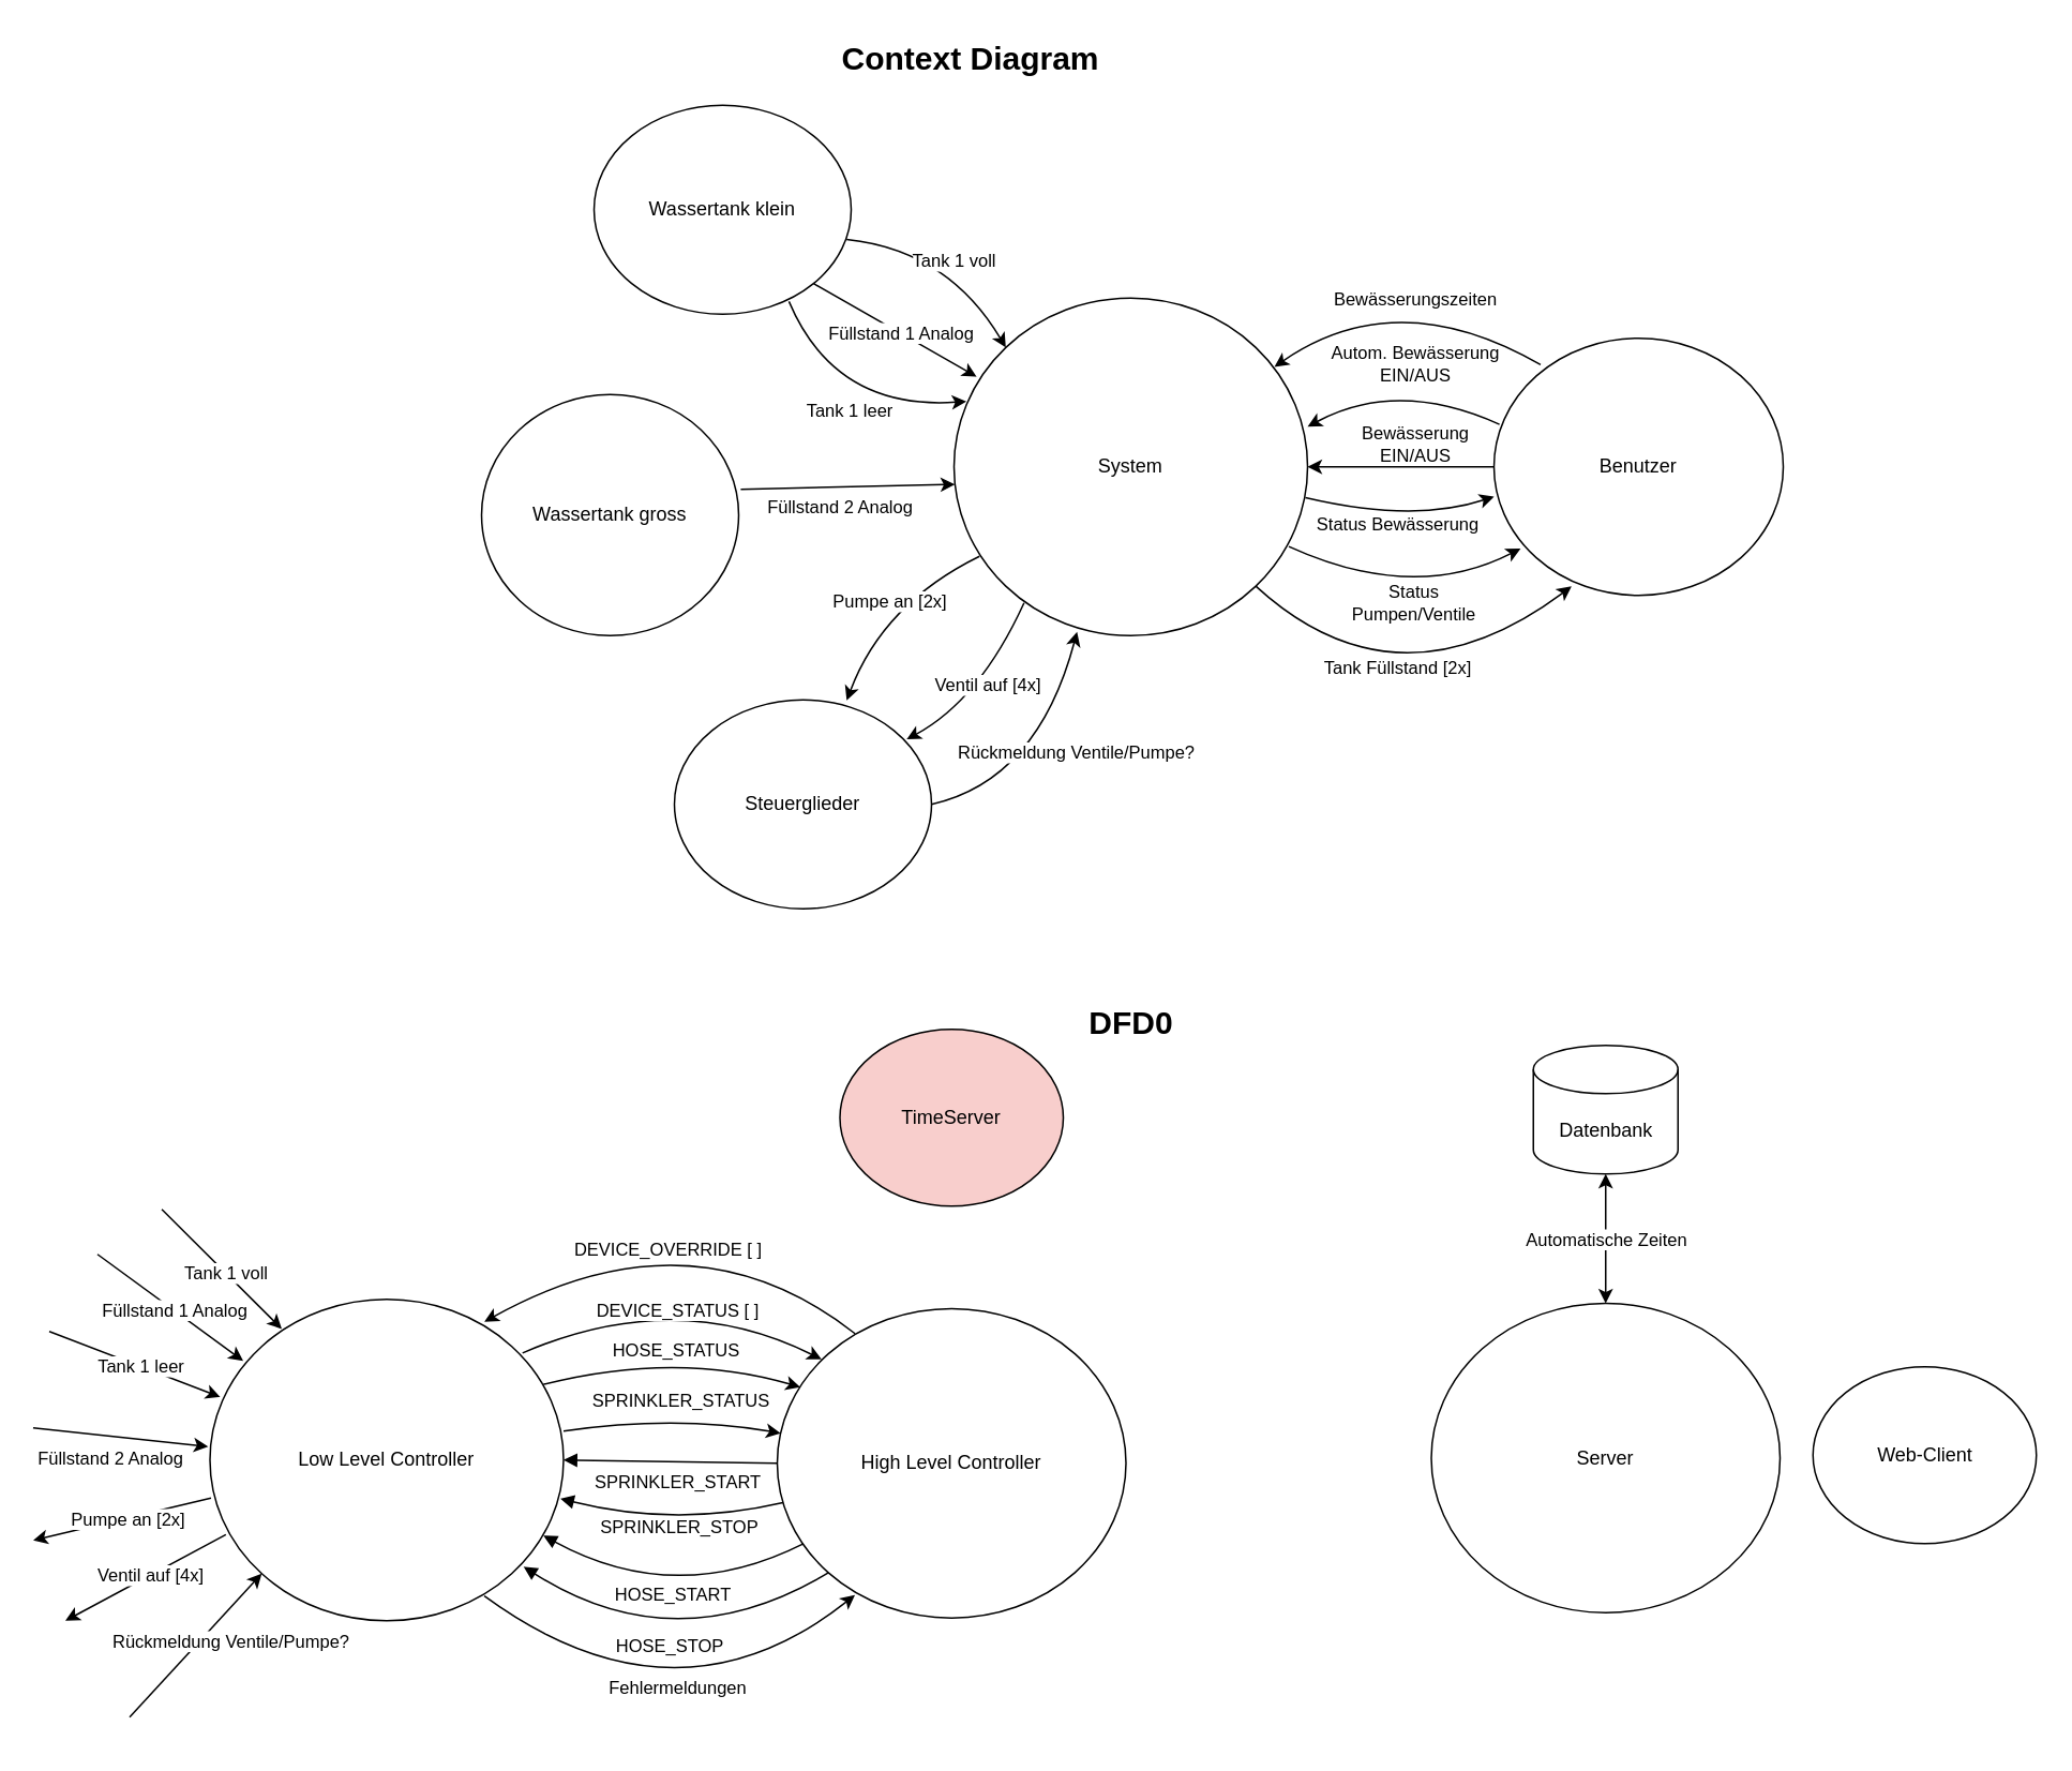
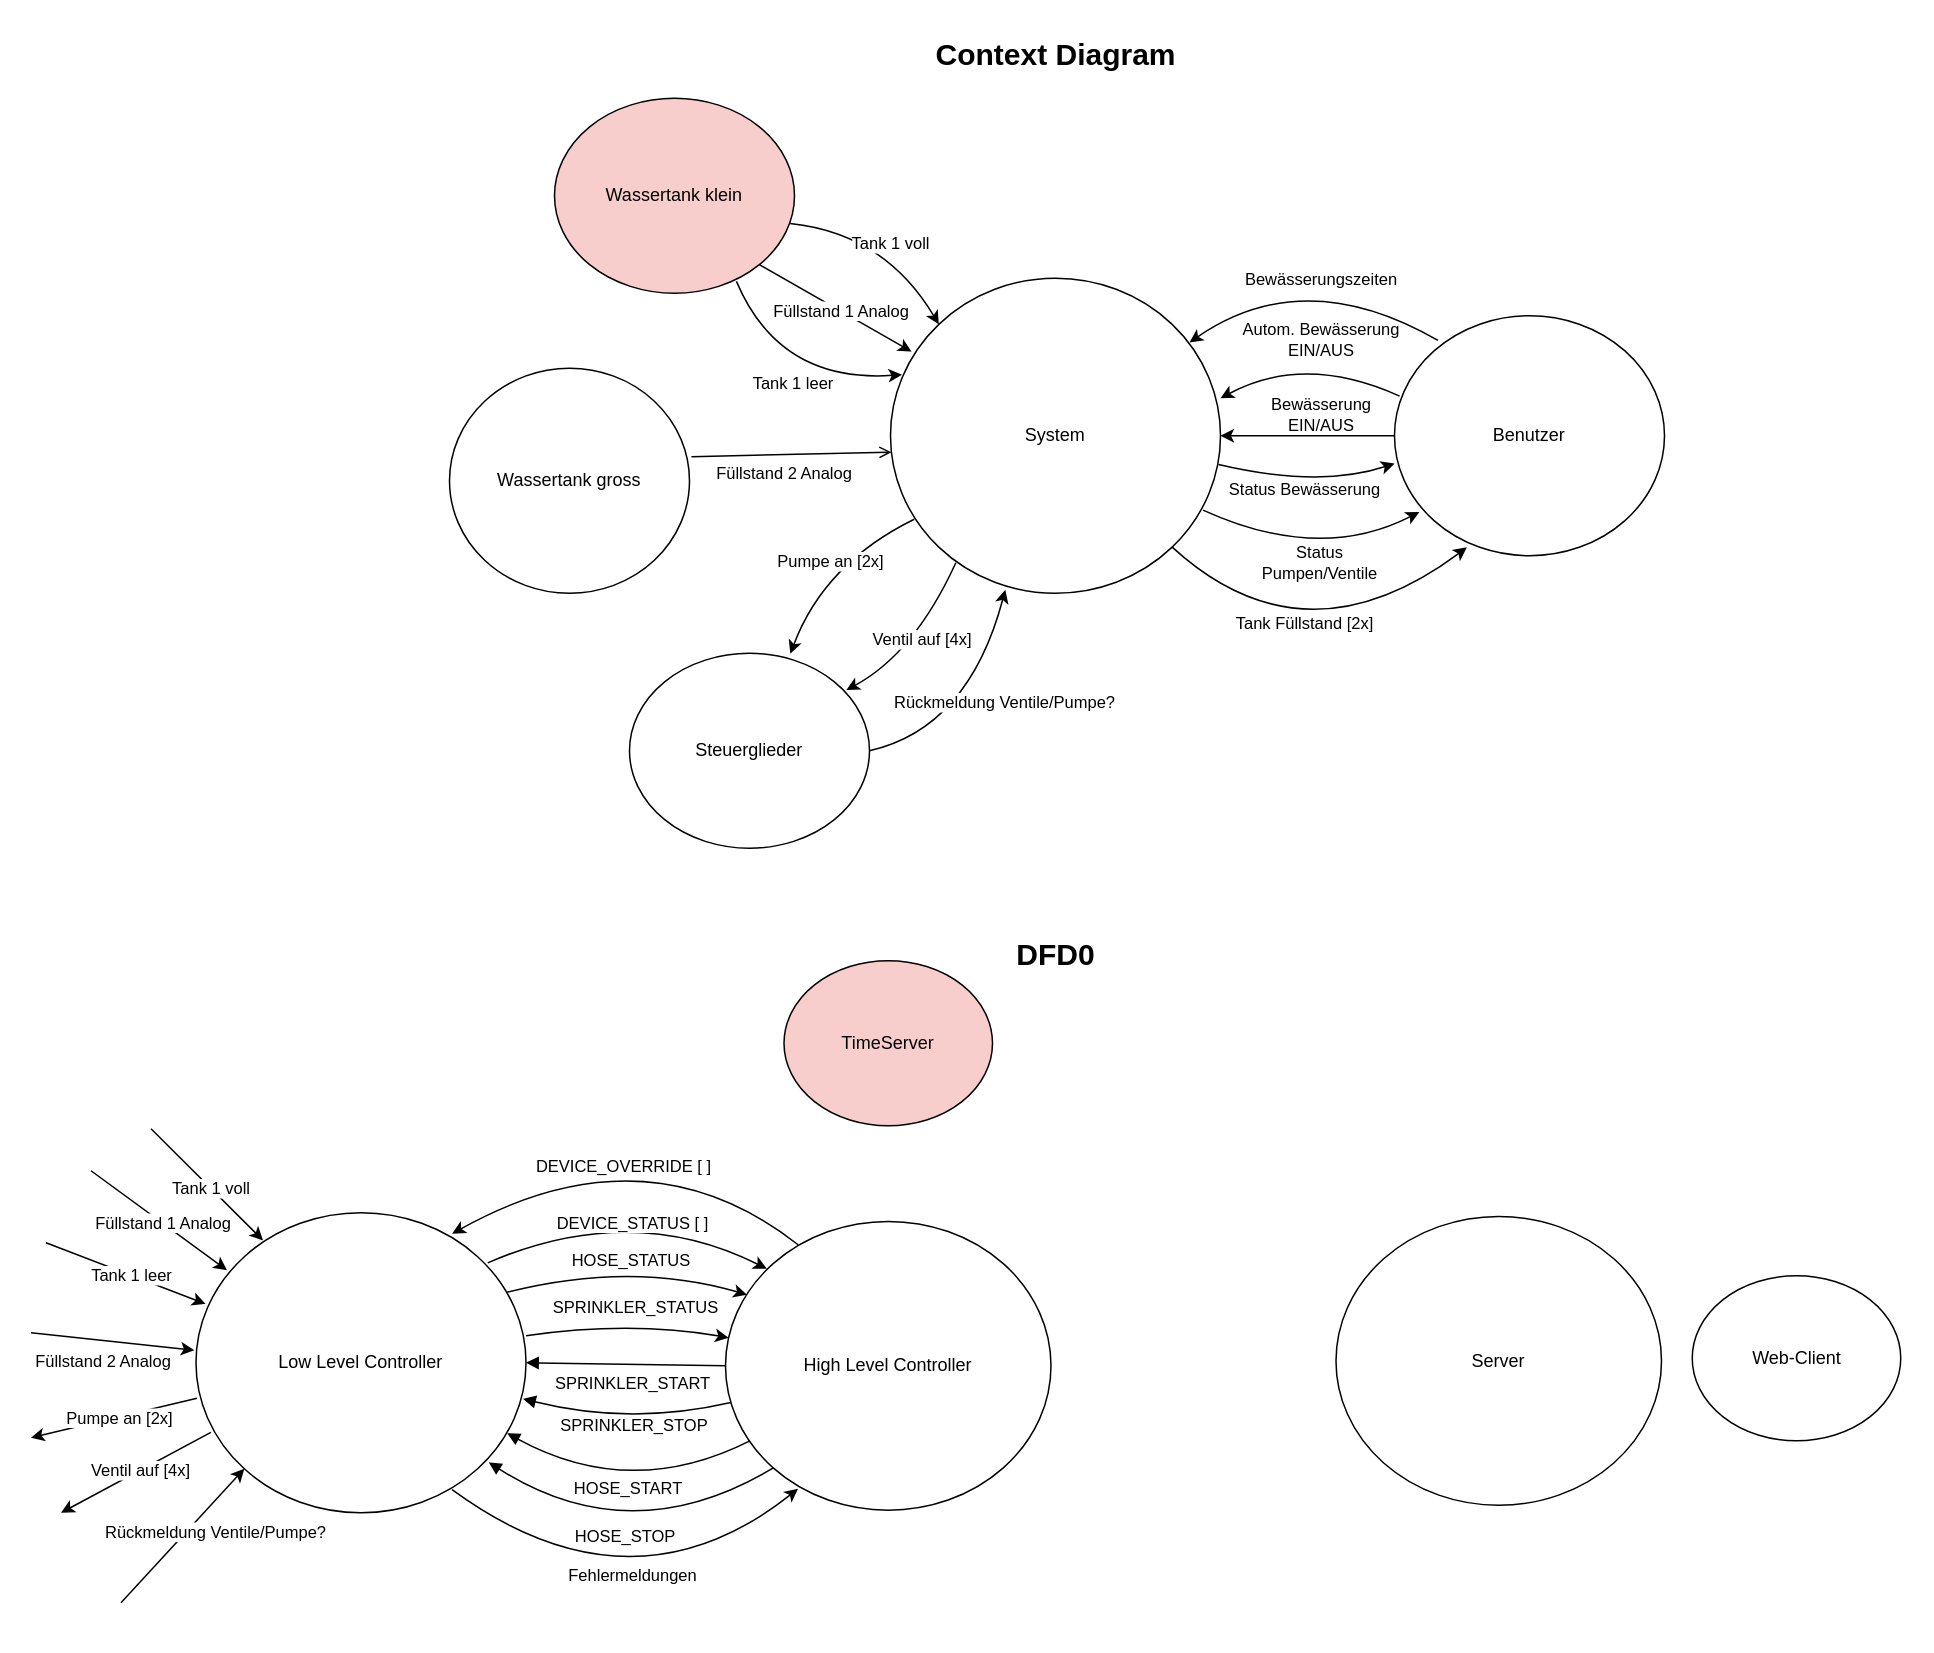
- <mxCell id="2" value="&lt;font style=&quot;font-size: 20px;&quot;&gt;&lt;b&gt;Context Diagram&lt;/b&gt;&lt;/font&gt;" style="text;html=1;strokeColor=none;fillColor=none;align=center;verticalAlign=middle;whiteSpace=wrap;rounded=0;" parent="1" vertex="1"><mxGeometry x="499" y="20" width="209" height="30" as="geometry" /></mxCell>
+ <mxCell id="2" value="&lt;font style=&quot;font-size: 20px;&quot;&gt;&lt;b&gt;Context Diagram&lt;/b&gt;&lt;/font&gt;" style="text;html=1;strokeColor=none;fillColor=none;align=center;verticalAlign=middle;whiteSpace=wrap;rounded=0;" parent="1" vertex="1"><mxGeometry x="599" y="20" width="209" height="30" as="geometry" /></mxCell>
- <mxCell id="4" value="Wassertank klein" style="ellipse;whiteSpace=wrap;html=1;" parent="1" vertex="1"><mxGeometry x="369" y="65" width="160" height="130" as="geometry" /></mxCell>
+ <mxCell id="4" value="Wassertank klein" style="ellipse;whiteSpace=wrap;html=1;fillColor=#f8cecc;" parent="1" vertex="1"><mxGeometry x="369" y="65" width="160" height="130" as="geometry" /></mxCell>
- <mxCell id="12" value="" style="curved=1;endArrow=classic;html=1;rounded=0;entryX=0.003;entryY=0.552;entryDx=0;entryDy=0;entryPerimeter=0;exitX=1.008;exitY=0.393;exitDx=0;exitDy=0;exitPerimeter=0;" parent="1" source="11" target="3" edge="1"><mxGeometry width="50" height="50" relative="1" as="geometry"><mxPoint x="516" y="186" as="sourcePoint" /><mxPoint x="617" y="244" as="targetPoint" /></mxGeometry></mxCell>
+ <mxCell id="12" value="" style="curved=1;endArrow=open;html=1;rounded=0;entryX=0.003;entryY=0.552;entryDx=0;entryDy=0;entryPerimeter=0;exitX=1.008;exitY=0.393;exitDx=0;exitDy=0;exitPerimeter=0;" parent="1" source="11" target="3" edge="1"><mxGeometry width="50" height="50" relative="1" as="geometry"><mxPoint x="516" y="186" as="sourcePoint" /><mxPoint x="617" y="244" as="targetPoint" /></mxGeometry></mxCell>
- <mxCell id="36" value="Datenbank" style="shape=cylinder3;whiteSpace=wrap;html=1;boundedLbl=1;backgroundOutline=1;size=15;" parent="1" vertex="1"><mxGeometry x="953.5" y="650" width="90" height="80" as="geometry" /></mxCell>
- <mxCell id="72" value="Automatische Zeiten" style="edgeStyle=orthogonalEdgeStyle;rounded=0;orthogonalLoop=1;jettySize=auto;html=1;startArrow=classic;startFill=1;" parent="1" source="73" target="36" edge="1"><mxGeometry relative="1" as="geometry" /></mxCell>
